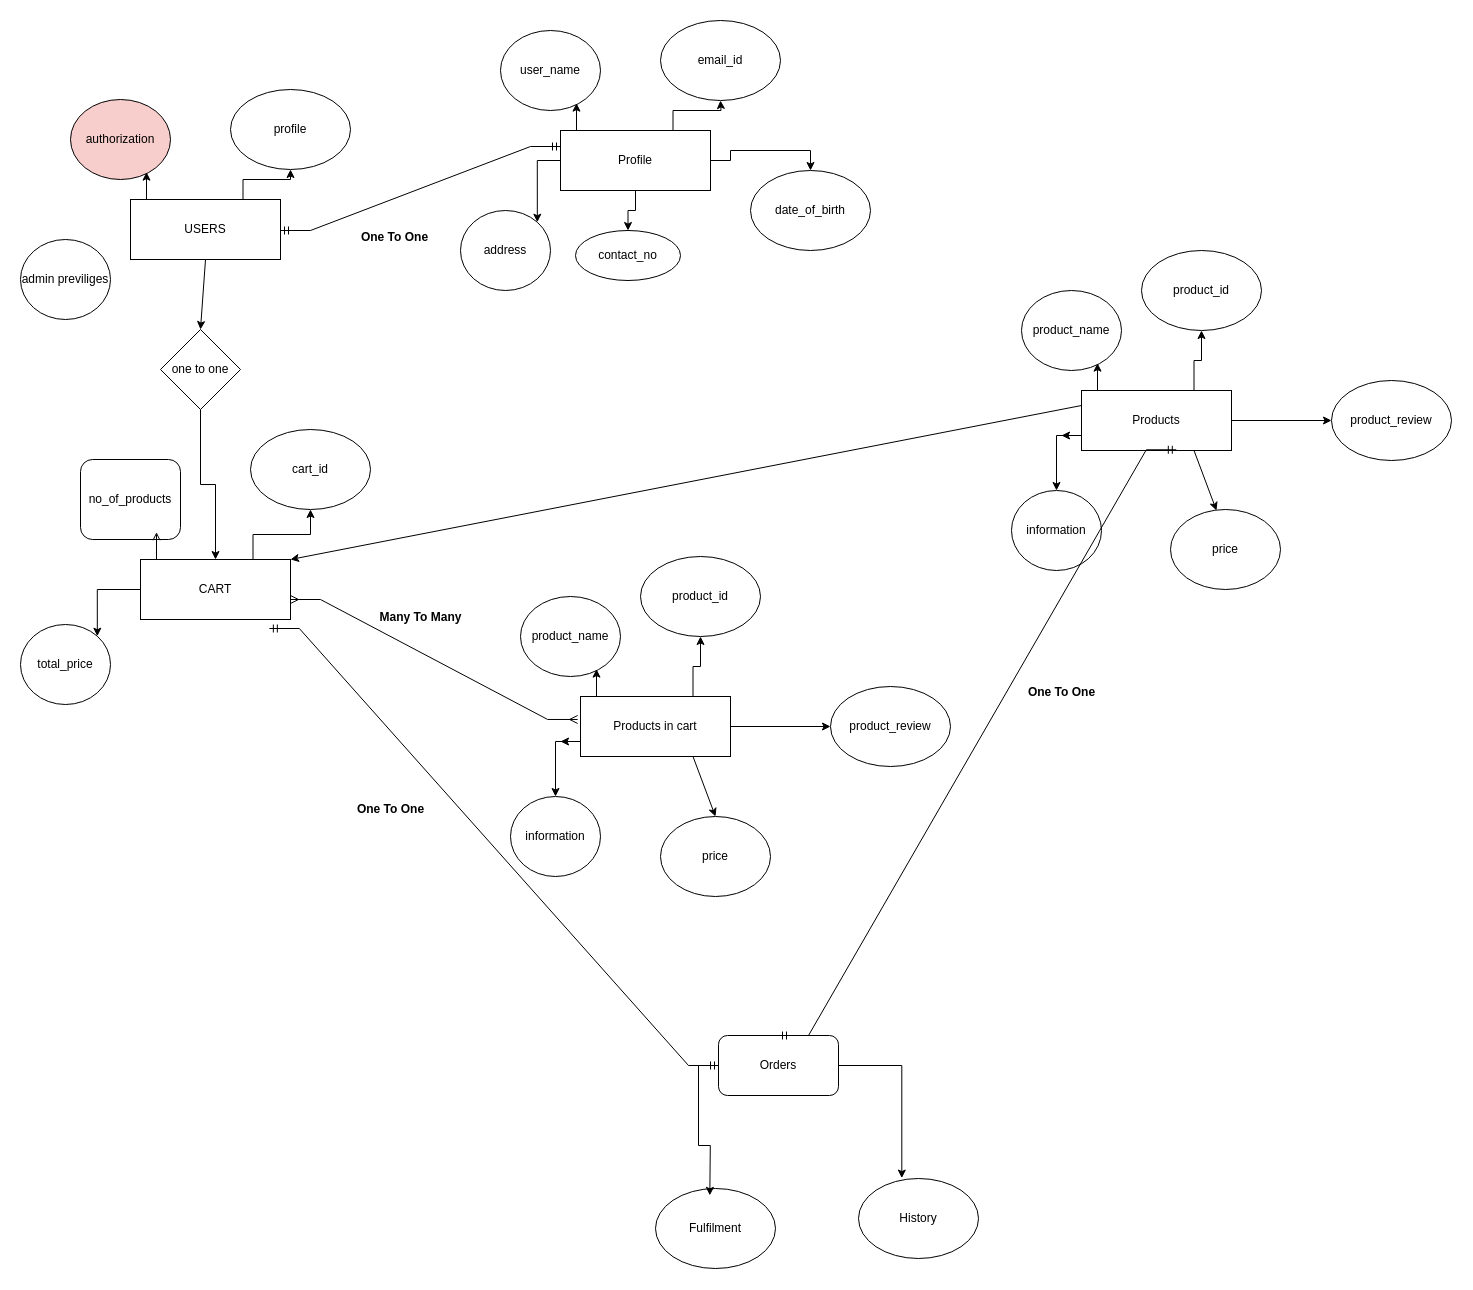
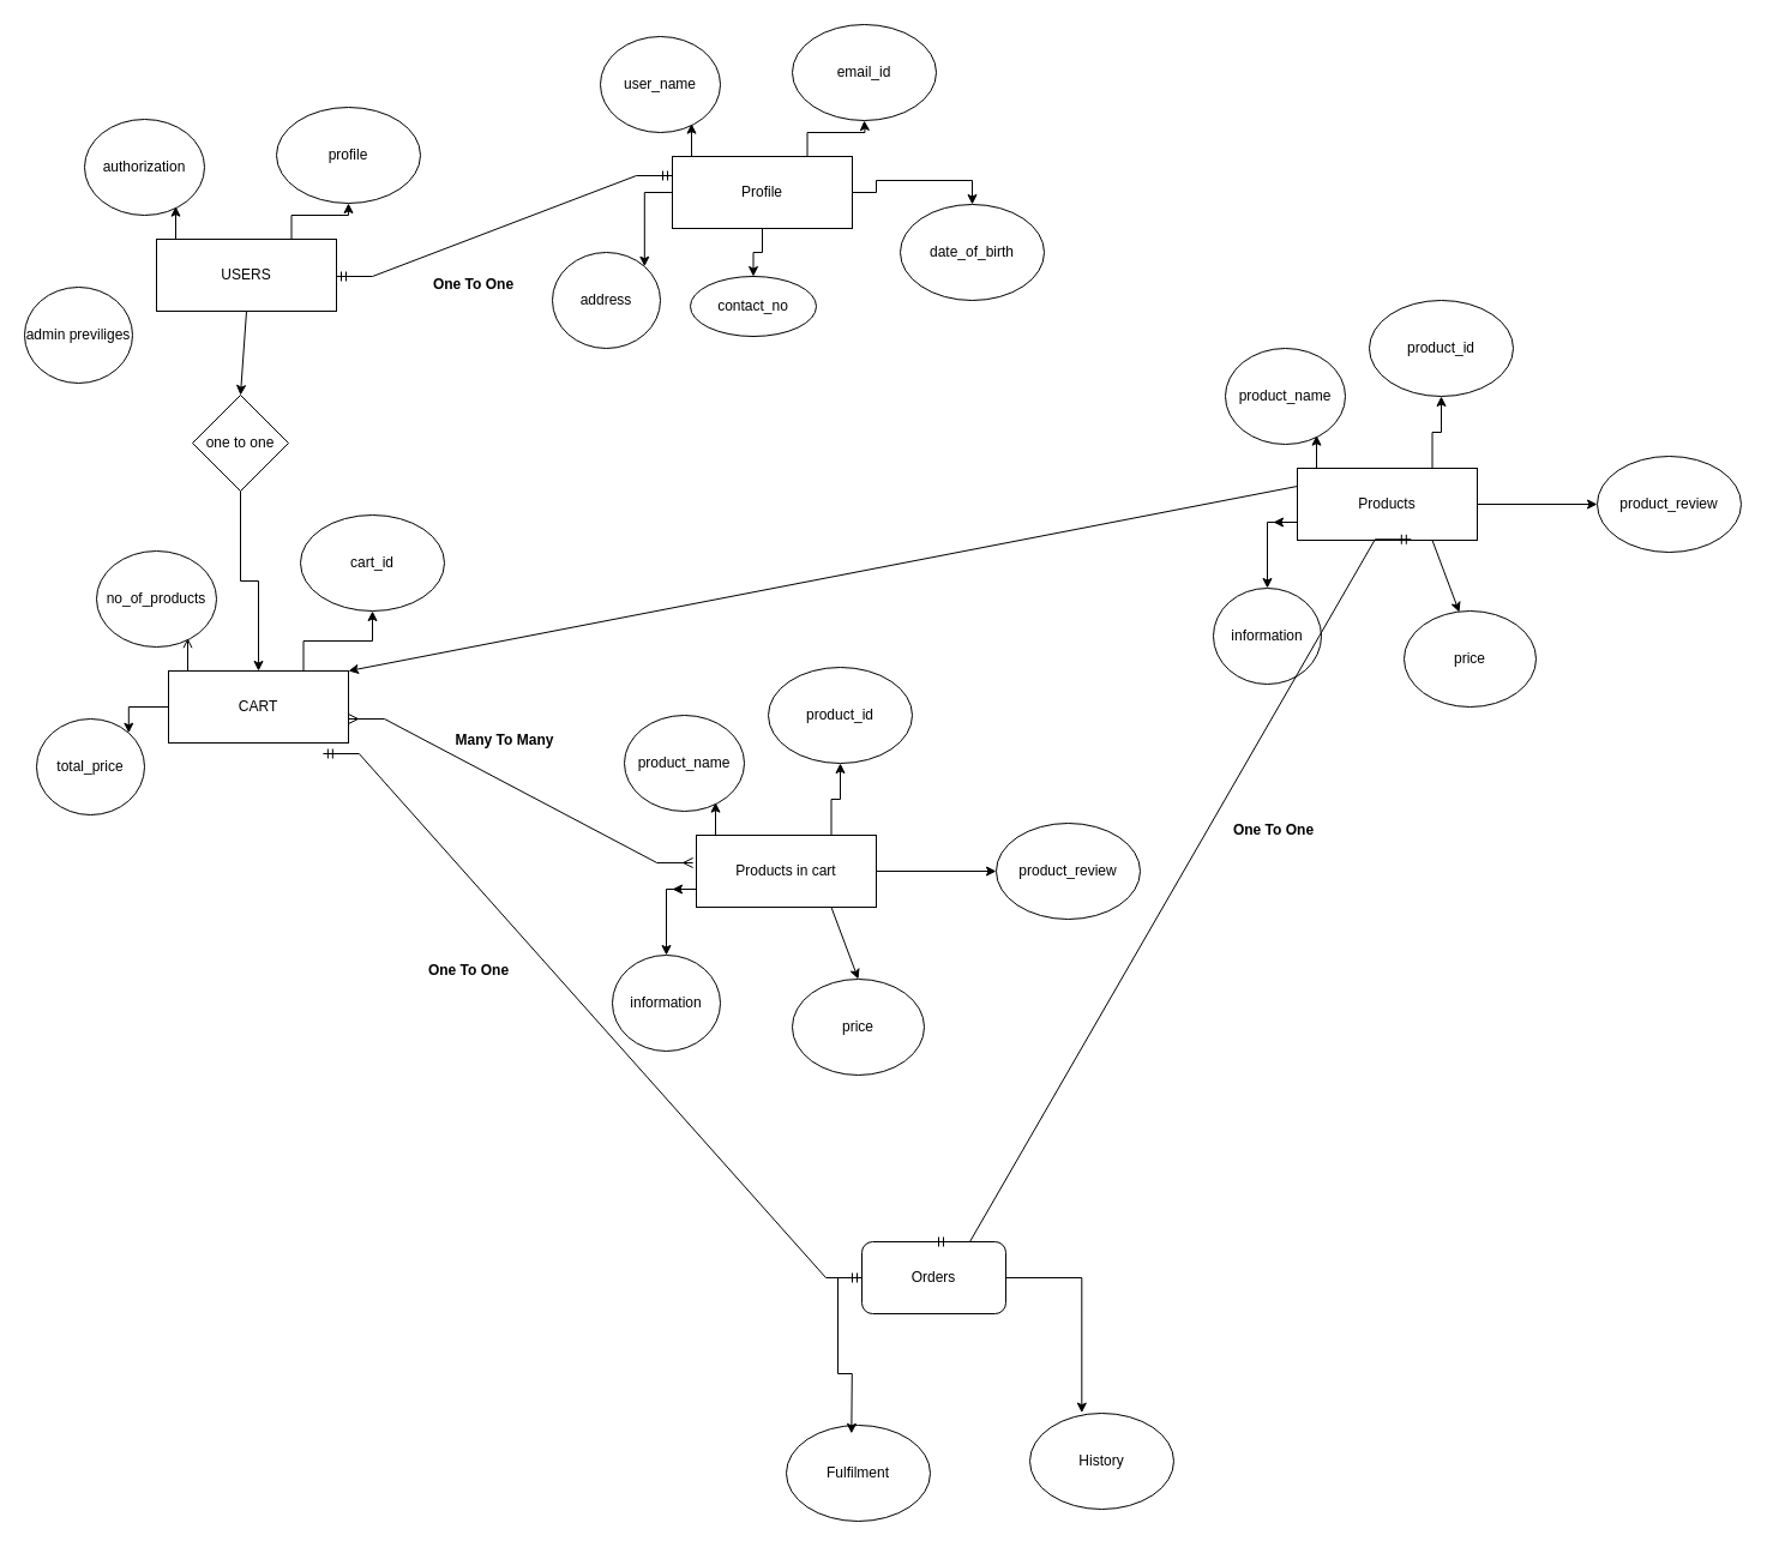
- <mxCell id="4" value="authorization" style="ellipse;whiteSpace=wrap;html=1;fillColor=#f8cecc;" parent="1" vertex="1"><mxGeometry x="70" y="99" width="100" height="80" as="geometry" /></mxCell>
+ <mxCell id="4" value="authorization" style="ellipse;whiteSpace=wrap;html=1;" parent="1" vertex="1"><mxGeometry x="70" y="99" width="100" height="80" as="geometry" /></mxCell>
- <mxCell id="20" value="no_of_products" style="whiteSpace=wrap;html=1;rounded=1;" parent="1" vertex="1"><mxGeometry x="80" y="459" width="100" height="80" as="geometry" /></mxCell>
+ <mxCell id="20" value="no_of_products" style="ellipse;whiteSpace=wrap;html=1;" parent="1" vertex="1"><mxGeometry x="80" y="459" width="100" height="80" as="geometry" /></mxCell>
- <mxCell id="21" value="total_price" style="ellipse;whiteSpace=wrap;html=1;" parent="1" vertex="1"><mxGeometry x="20" y="624" width="90" height="80" as="geometry" /></mxCell>
+ <mxCell id="21" value="total_price" style="ellipse;whiteSpace=wrap;html=1;" parent="1" vertex="1"><mxGeometry x="30" y="599" width="90" height="80" as="geometry" /></mxCell>
